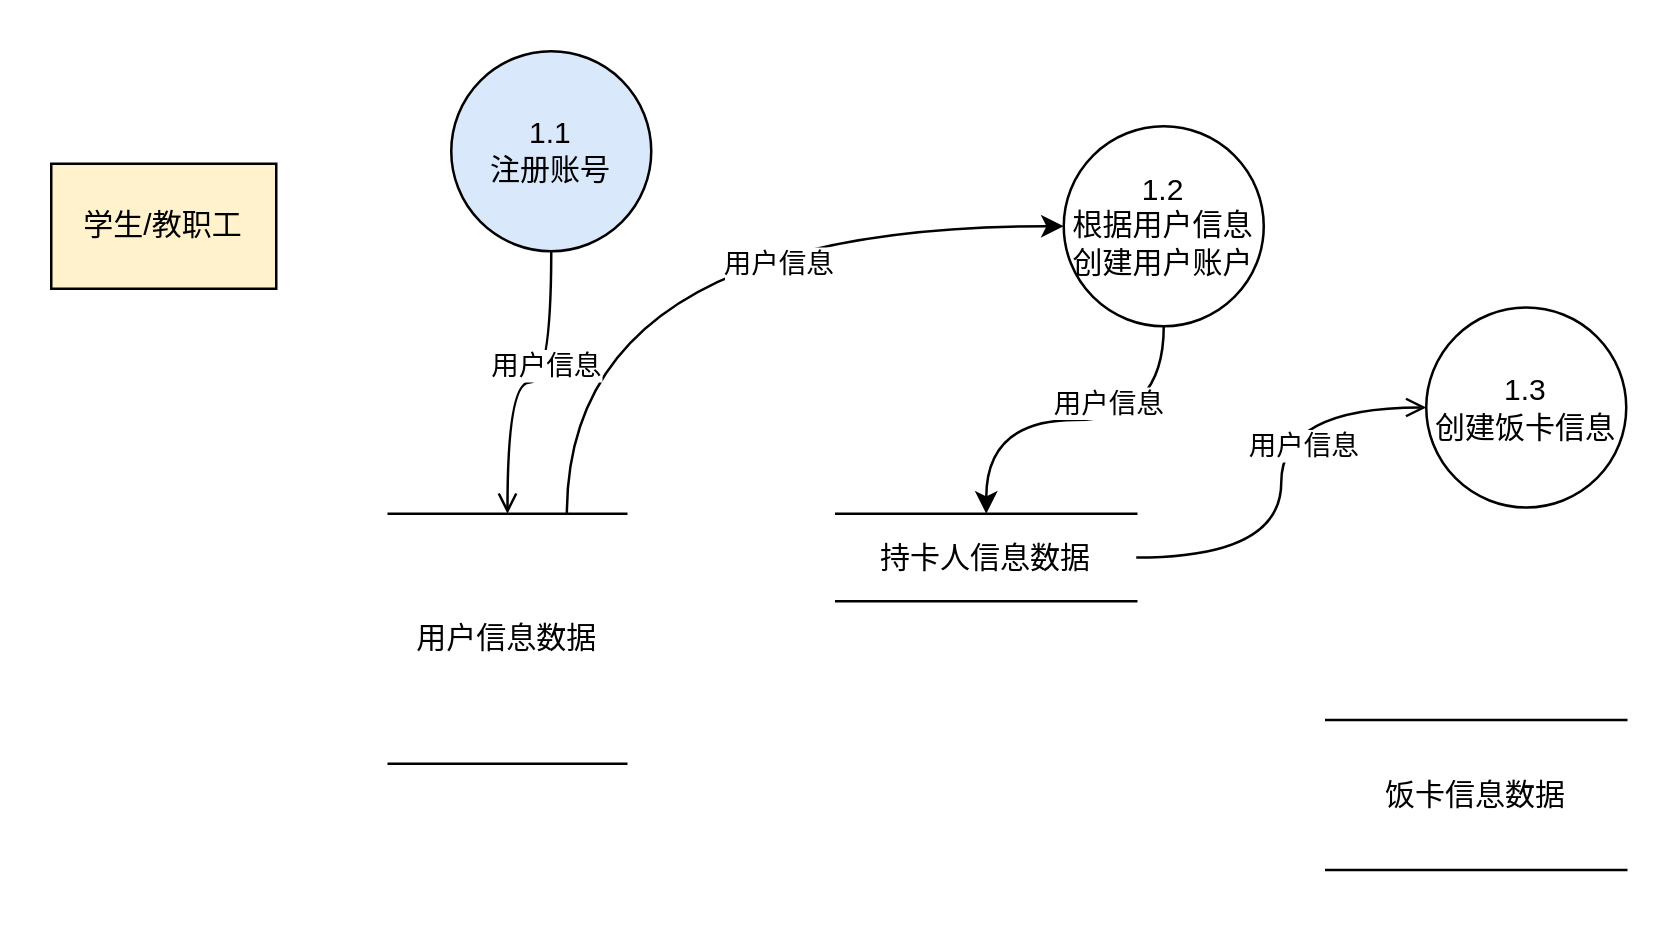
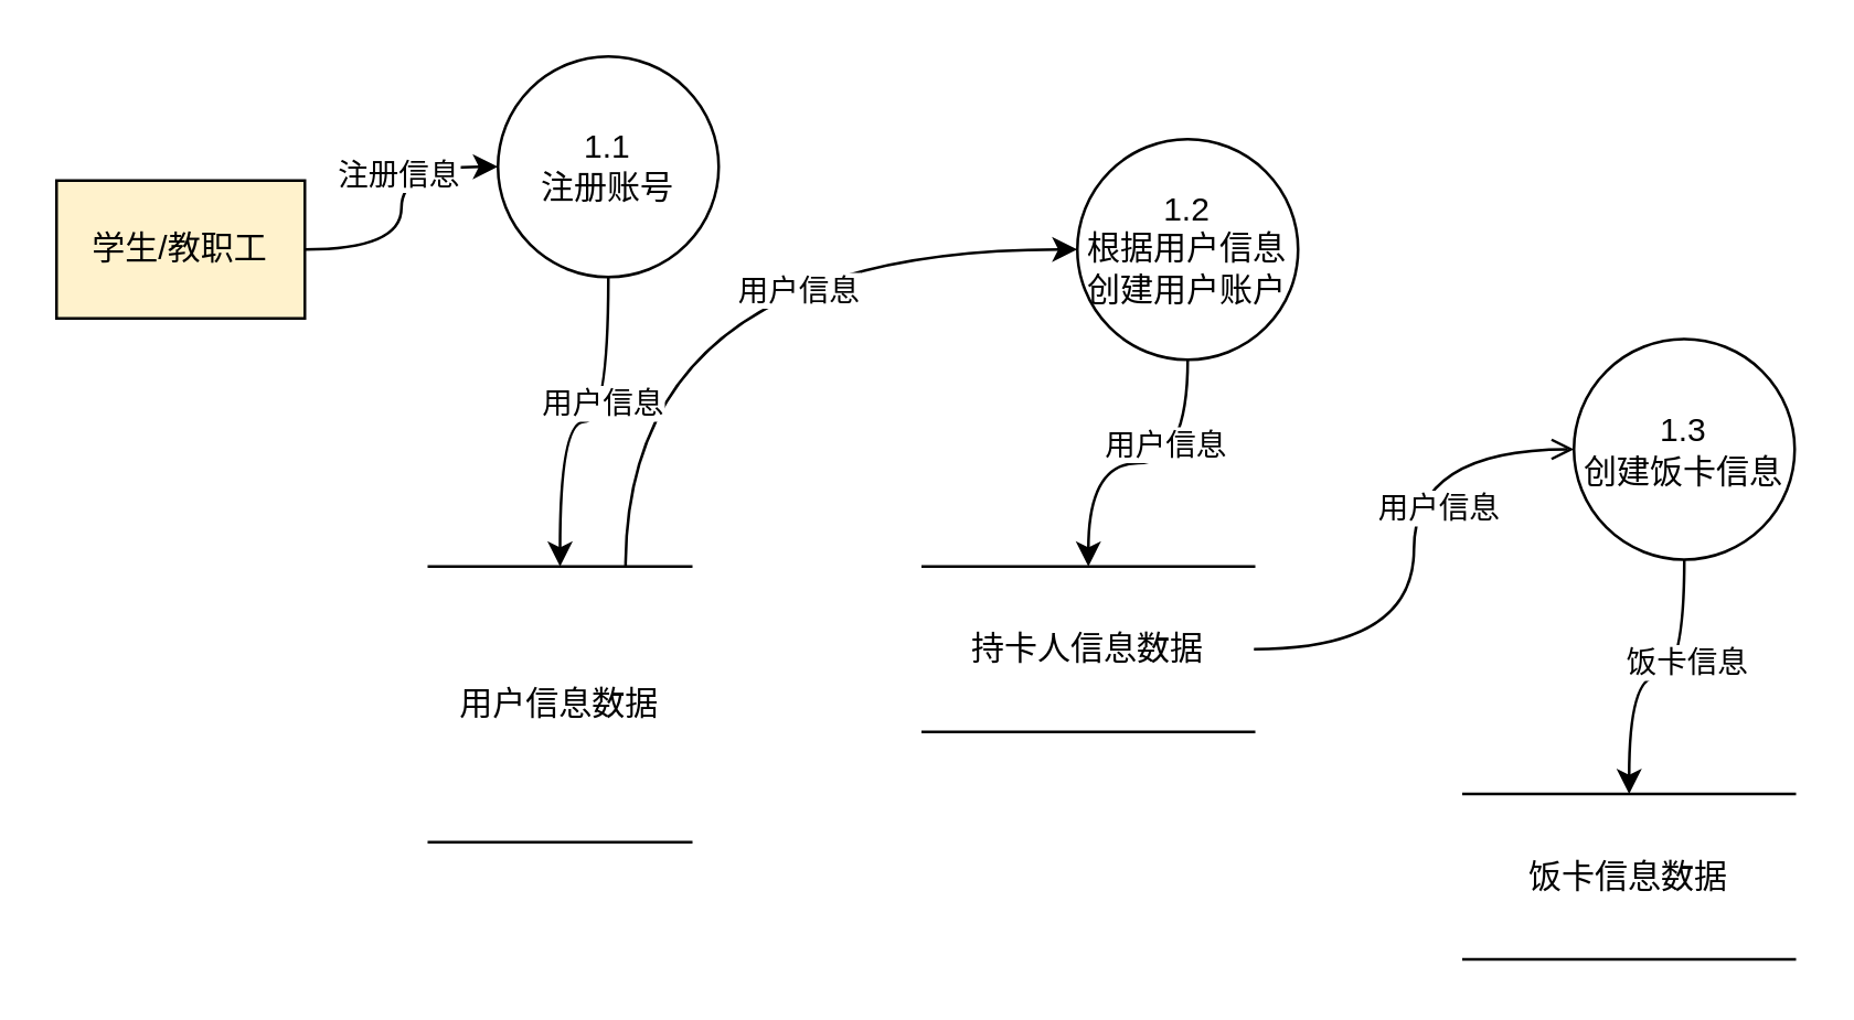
- <mxCell id="14" value="1.1&lt;br&gt;注册账号" style="ellipse;whiteSpace=wrap;html=1;aspect=fixed;fillColor=#dae8fc;" vertex="1" parent="1"><mxGeometry x="180" y="20" width="80" height="80" as="geometry" /></mxCell>
+ <mxCell id="14" value="1.1&lt;br&gt;注册账号" style="ellipse;whiteSpace=wrap;html=1;aspect=fixed;" vertex="1" parent="1"><mxGeometry x="180" y="20" width="80" height="80" as="geometry" /></mxCell>
+ <mxCell id="2" style="edgeStyle=orthogonalEdgeStyle;curved=1;rounded=0;orthogonalLoop=1;jettySize=auto;html=1;exitX=1;exitY=0.5;exitDx=0;exitDy=0;entryX=0;entryY=0.5;entryDx=0;entryDy=0;" edge="1" parent="1" source="4" target="14"><mxGeometry relative="1" as="geometry" /></mxCell>
+ <mxCell id="3" value="注册信息" style="edgeLabel;html=1;align=center;verticalAlign=middle;resizable=0;points=[];" vertex="1" connectable="0" parent="2"><mxGeometry x="0.269" y="2" relative="1" as="geometry"><mxPoint as="offset" /></mxGeometry></mxCell>
- <mxCell id="17" value="1.2&lt;br&gt;根据用户信息创建用户账户" style="ellipse;whiteSpace=wrap;html=1;aspect=fixed;" vertex="1" parent="1"><mxGeometry x="425" y="50" width="80" height="80" as="geometry" /></mxCell>
+ <mxCell id="17" value="1.2&lt;br&gt;根据用户信息创建用户账户" style="ellipse;whiteSpace=wrap;html=1;aspect=fixed;" vertex="1" parent="1"><mxGeometry x="390" y="50" width="80" height="80" as="geometry" /></mxCell>
- <mxCell id="12" style="edgeStyle=orthogonalEdgeStyle;curved=1;rounded=0;orthogonalLoop=1;jettySize=auto;html=1;exitX=0.5;exitY=1;exitDx=0;exitDy=0;entryX=0.5;entryY=0;entryDx=0;entryDy=0;endArrow=open;" edge="1" parent="1" source="14" target="11"><mxGeometry relative="1" as="geometry" /></mxCell>
+ <mxCell id="12" style="edgeStyle=orthogonalEdgeStyle;curved=1;rounded=0;orthogonalLoop=1;jettySize=auto;html=1;exitX=0.5;exitY=1;exitDx=0;exitDy=0;entryX=0.5;entryY=0;entryDx=0;entryDy=0;" edge="1" parent="1" source="14" target="11"><mxGeometry relative="1" as="geometry" /></mxCell>
+ <mxCell id="18" style="edgeStyle=orthogonalEdgeStyle;curved=1;rounded=0;orthogonalLoop=1;jettySize=auto;html=1;exitX=0.5;exitY=1;exitDx=0;exitDy=0;entryX=0.5;entryY=0;entryDx=0;entryDy=0;" edge="1" parent="1" source="20" target="5"><mxGeometry relative="1" as="geometry" /></mxCell>
+ <mxCell id="19" value="饭卡信息" style="edgeLabel;html=1;align=center;verticalAlign=middle;resizable=0;points=[];" vertex="1" connectable="0" parent="18"><mxGeometry x="-0.296" relative="1" as="geometry"><mxPoint as="offset" /></mxGeometry></mxCell>
- <mxCell id="8" value="持卡人信息数据" style="shape=partialRectangle;whiteSpace=wrap;html=1;left=0;right=0;fillColor=none;" vertex="1" parent="1"><mxGeometry x="334" y="205" width="120" height="35" as="geometry" /></mxCell>
+ <mxCell id="8" value="持卡人信息数据" style="shape=partialRectangle;whiteSpace=wrap;html=1;left=0;right=0;fillColor=none;" vertex="1" parent="1"><mxGeometry x="334" y="205" width="120" height="60" as="geometry" /></mxCell>
